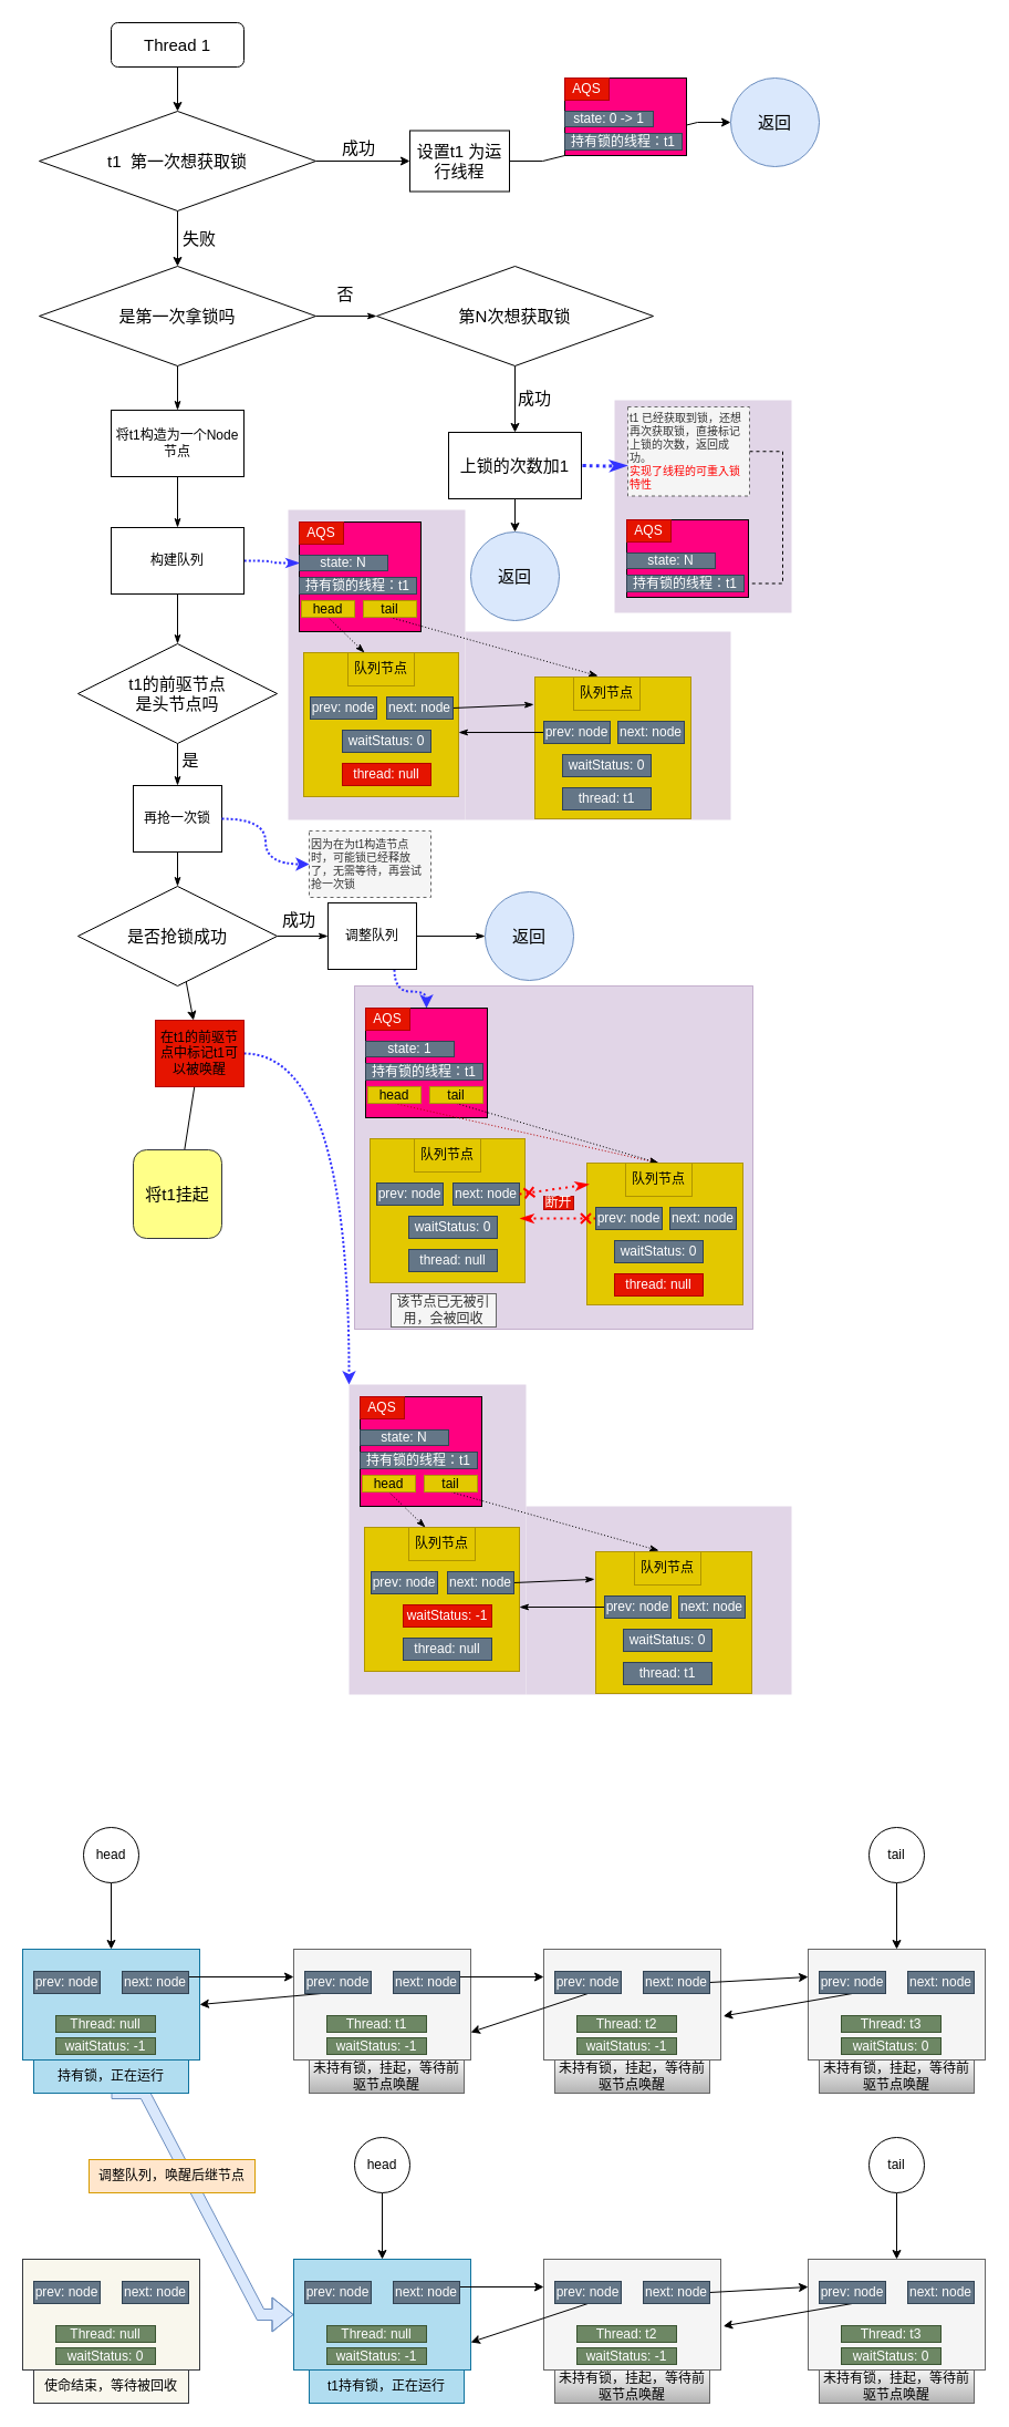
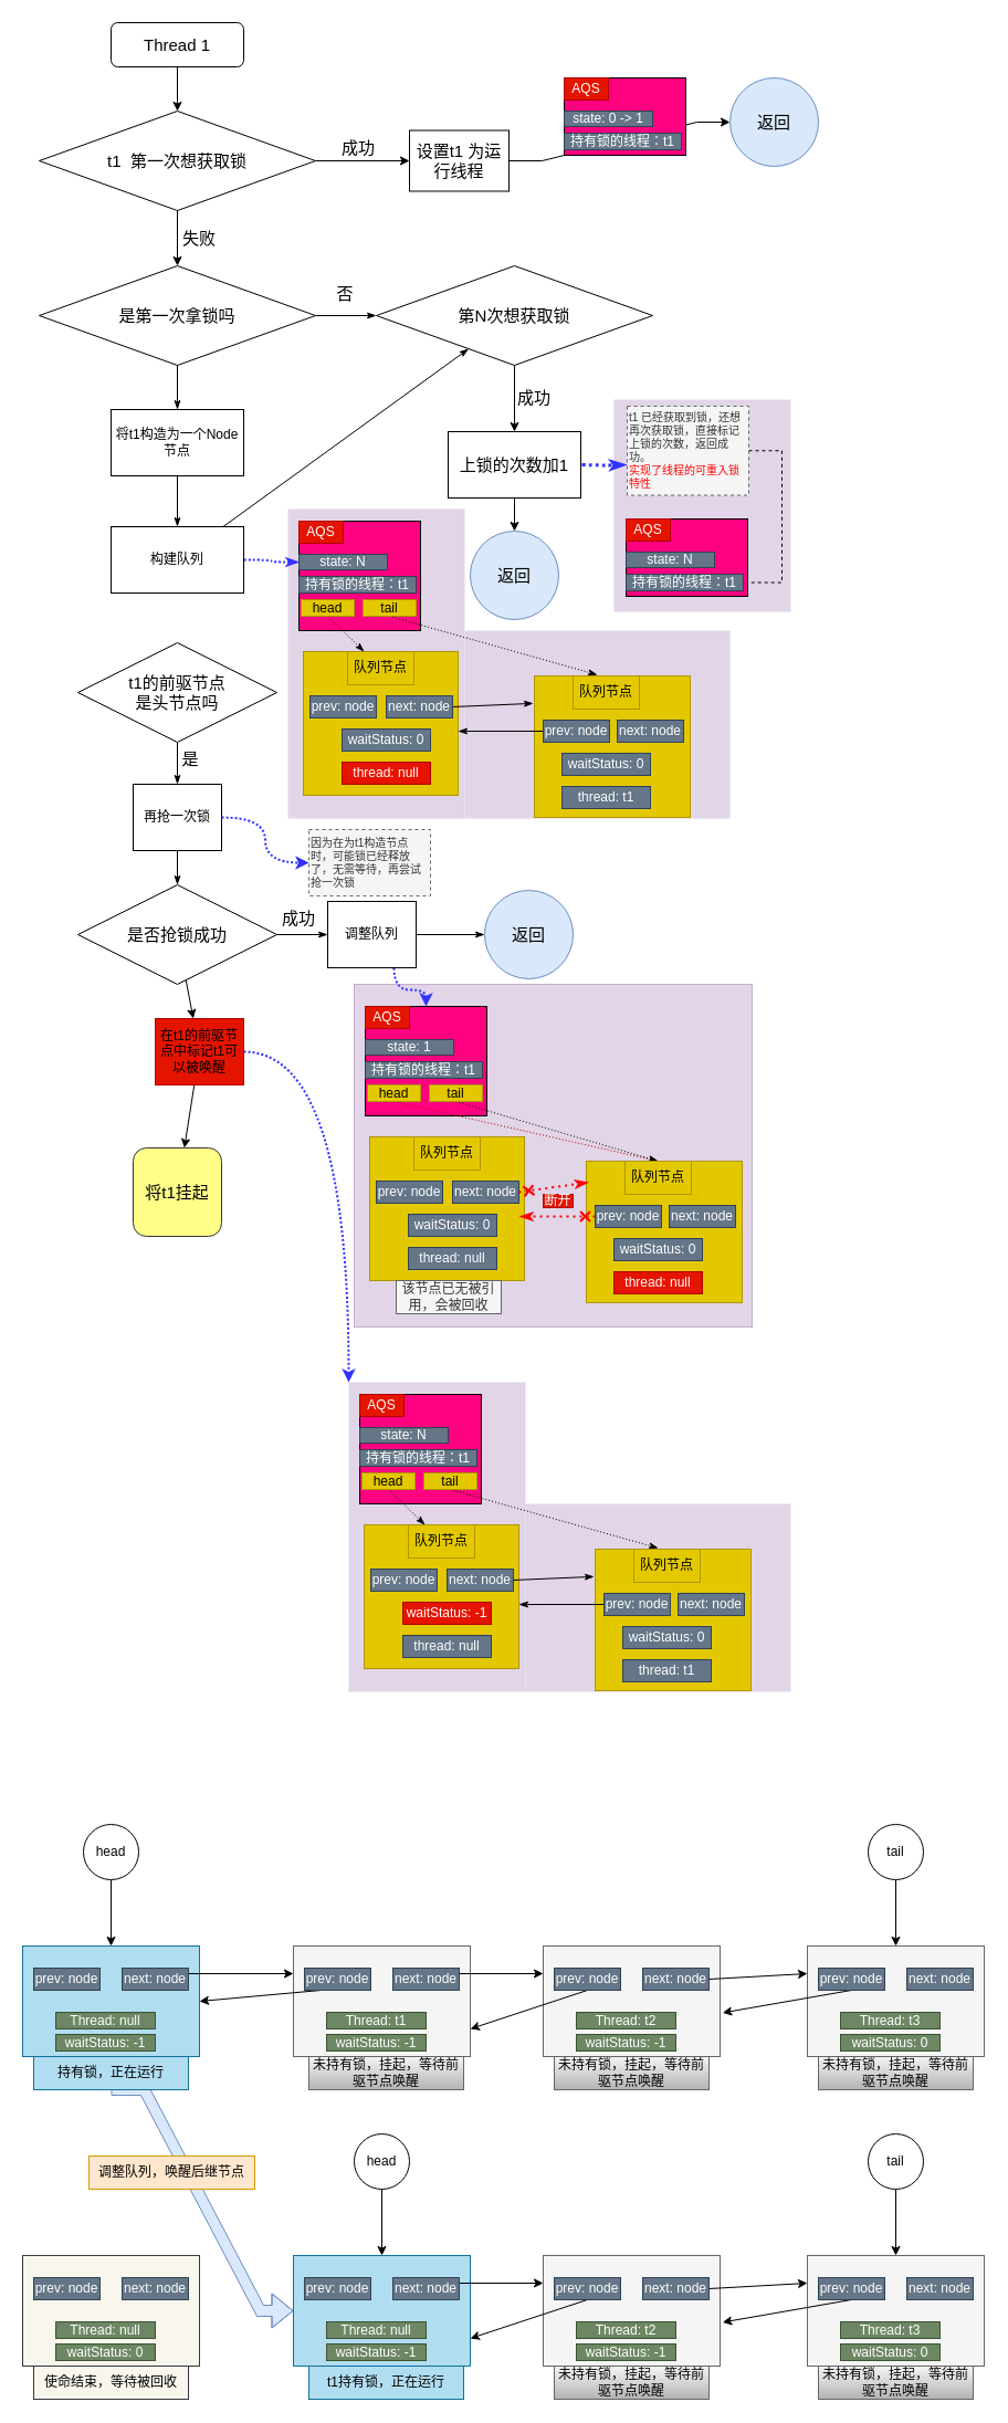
- <mxCell id="41" value="" style="edgeStyle=none;rounded=0;orthogonalLoop=1;jettySize=auto;html=1;fontColor=#000000;endArrow=classicThin;endFill=1;elbow=vertical;" parent="1" source="42" target="65" edge="1"><mxGeometry relative="1" as="geometry" /></mxCell>
+ <mxCell id="41" value="" style="edgeStyle=none;rounded=0;orthogonalLoop=1;jettySize=auto;html=1;fontColor=#000000;endArrow=classicThin;endFill=1;elbow=vertical;" parent="1" source="42" target="21" edge="1"><mxGeometry relative="1" as="geometry" /></mxCell>
- <mxCell id="103" value="" style="edgeStyle=none;rounded=0;orthogonalLoop=1;jettySize=auto;html=1;fontColor=#000000;startArrow=none;startFill=0;endArrow=none;endFill=1;strokeColor=#000000;strokeWidth=1;elbow=vertical;" parent="1" source="105" target="106" edge="1"><mxGeometry relative="1" as="geometry" /></mxCell>
+ <mxCell id="103" value="" style="edgeStyle=none;rounded=0;orthogonalLoop=1;jettySize=auto;html=1;fontColor=#000000;startArrow=none;startFill=0;endArrow=classic;endFill=1;strokeColor=#000000;strokeWidth=1;elbow=vertical;" parent="1" source="105" target="106" edge="1"><mxGeometry relative="1" as="geometry" /></mxCell>
- <mxCell id="102" value="该节点已无被引用，会被回收" style="text;html=1;strokeColor=#666666;fillColor=#f5f5f5;align=center;verticalAlign=middle;whiteSpace=wrap;rounded=0;fontColor=#333333;" parent="1" vertex="1"><mxGeometry x="353" y="1168" width="95" height="30" as="geometry" /></mxCell>
+ <mxCell id="102" value="该节点已无被引用，会被回收" style="text;html=1;strokeColor=#666666;fillColor=#f5f5f5;align=center;verticalAlign=middle;whiteSpace=wrap;rounded=0;fontColor=#333333;" parent="1" vertex="1"><mxGeometry x="358" y="1158" width="95" height="30" as="geometry" /></mxCell>
